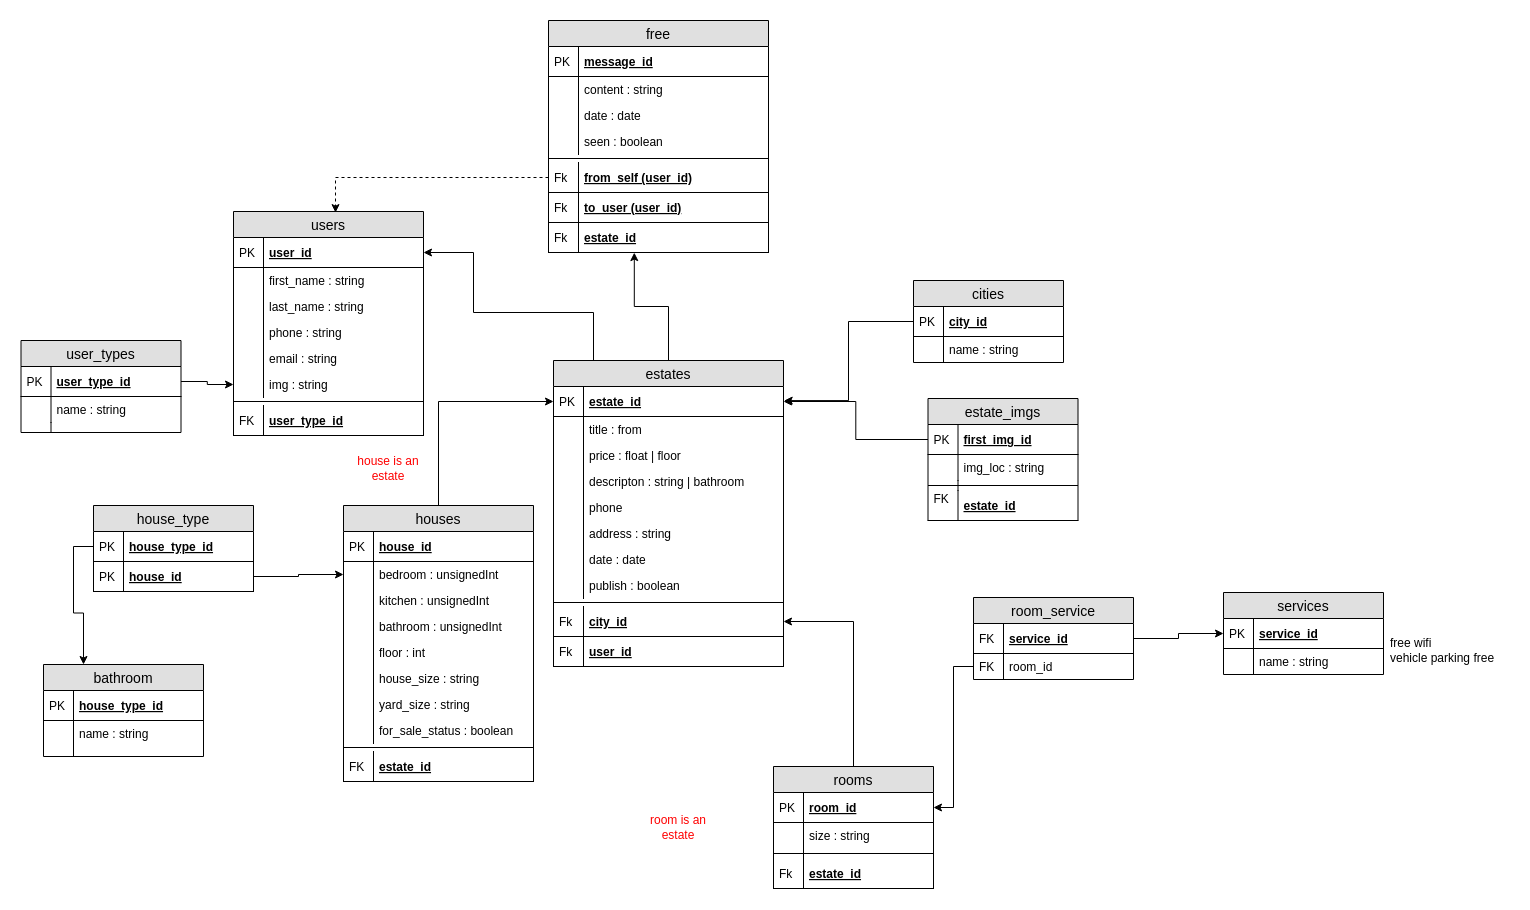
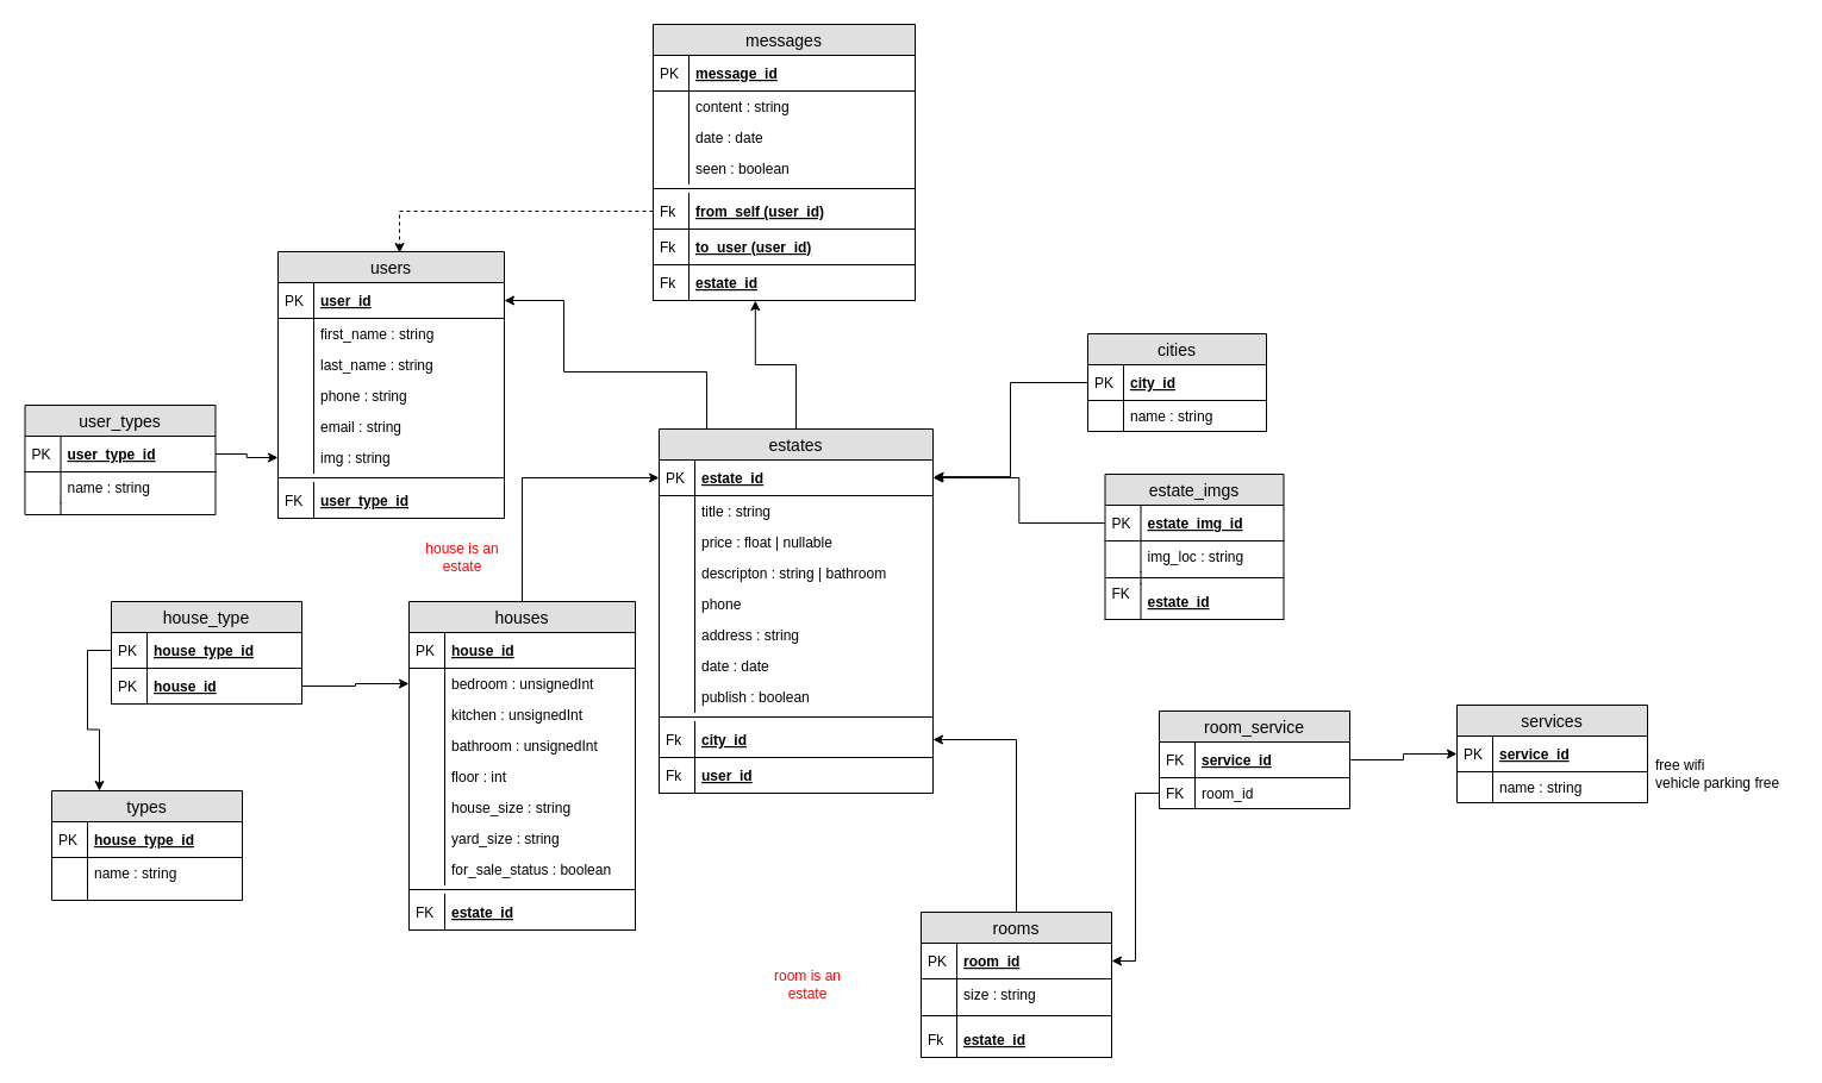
- <mxCell id="105" value="free" style="swimlane;fontStyle=0;childLayout=stackLayout;horizontal=1;startSize=26;fillColor=#e0e0e0;horizontalStack=0;resizeParent=1;resizeParentMax=0;resizeLast=0;collapsible=1;marginBottom=0;swimlaneFillColor=#ffffff;align=center;fontSize=14;" parent="1" vertex="1"><mxGeometry x="548" y="20" width="220" height="232" as="geometry" /></mxCell>
+ <mxCell id="105" value="messages" style="swimlane;fontStyle=0;childLayout=stackLayout;horizontal=1;startSize=26;fillColor=#e0e0e0;horizontalStack=0;resizeParent=1;resizeParentMax=0;resizeLast=0;collapsible=1;marginBottom=0;swimlaneFillColor=#ffffff;align=center;fontSize=14;" parent="1" vertex="1"><mxGeometry x="548" y="20" width="220" height="232" as="geometry" /></mxCell>
- <mxCell id="61" value="title : from" style="shape=partialRectangle;top=0;left=0;right=0;bottom=0;align=left;verticalAlign=top;fillColor=none;spacingLeft=34;spacingRight=4;overflow=hidden;rotatable=0;points=[[0,0.5],[1,0.5]];portConstraint=eastwest;dropTarget=0;fontSize=12;" parent="58" vertex="1"><mxGeometry y="56" width="230" height="26" as="geometry" /></mxCell>
+ <mxCell id="61" value="title : string" style="shape=partialRectangle;top=0;left=0;right=0;bottom=0;align=left;verticalAlign=top;fillColor=none;spacingLeft=34;spacingRight=4;overflow=hidden;rotatable=0;points=[[0,0.5],[1,0.5]];portConstraint=eastwest;dropTarget=0;fontSize=12;" parent="58" vertex="1"><mxGeometry y="56" width="230" height="26" as="geometry" /></mxCell>
- <mxCell id="46" value="first_img_id" style="shape=partialRectangle;top=0;left=0;right=0;bottom=1;align=left;verticalAlign=middle;fillColor=none;spacingLeft=34;spacingRight=4;overflow=hidden;rotatable=0;points=[[0,0.5],[1,0.5]];portConstraint=eastwest;dropTarget=0;fontStyle=5;fontSize=12;" parent="45" vertex="1"><mxGeometry y="26" width="150" height="30" as="geometry" /></mxCell>
+ <mxCell id="46" value="estate_img_id" style="shape=partialRectangle;top=0;left=0;right=0;bottom=1;align=left;verticalAlign=middle;fillColor=none;spacingLeft=34;spacingRight=4;overflow=hidden;rotatable=0;points=[[0,0.5],[1,0.5]];portConstraint=eastwest;dropTarget=0;fontStyle=5;fontSize=12;" parent="45" vertex="1"><mxGeometry y="26" width="150" height="30" as="geometry" /></mxCell>
- <mxCell id="63" value="price : float | floor" style="shape=partialRectangle;top=0;left=0;right=0;bottom=0;align=left;verticalAlign=top;fillColor=none;spacingLeft=34;spacingRight=4;overflow=hidden;rotatable=0;points=[[0,0.5],[1,0.5]];portConstraint=eastwest;dropTarget=0;fontSize=12;" parent="58" vertex="1"><mxGeometry y="82" width="230" height="26" as="geometry" /></mxCell>
+ <mxCell id="63" value="price : float | nullable" style="shape=partialRectangle;top=0;left=0;right=0;bottom=0;align=left;verticalAlign=top;fillColor=none;spacingLeft=34;spacingRight=4;overflow=hidden;rotatable=0;points=[[0,0.5],[1,0.5]];portConstraint=eastwest;dropTarget=0;fontSize=12;" parent="58" vertex="1"><mxGeometry y="82" width="230" height="26" as="geometry" /></mxCell>
- <mxCell id="38" value="bathroom" style="swimlane;fontStyle=0;childLayout=stackLayout;horizontal=1;startSize=26;fillColor=#e0e0e0;horizontalStack=0;resizeParent=1;resizeParentMax=0;resizeLast=0;collapsible=1;marginBottom=0;swimlaneFillColor=#ffffff;align=center;fontSize=14;" parent="1" vertex="1"><mxGeometry x="43" y="664" width="160" height="92" as="geometry" /></mxCell>
+ <mxCell id="38" value="types" style="swimlane;fontStyle=0;childLayout=stackLayout;horizontal=1;startSize=26;fillColor=#e0e0e0;horizontalStack=0;resizeParent=1;resizeParentMax=0;resizeLast=0;collapsible=1;marginBottom=0;swimlaneFillColor=#ffffff;align=center;fontSize=14;" parent="1" vertex="1"><mxGeometry x="43" y="664" width="160" height="92" as="geometry" /></mxCell>
